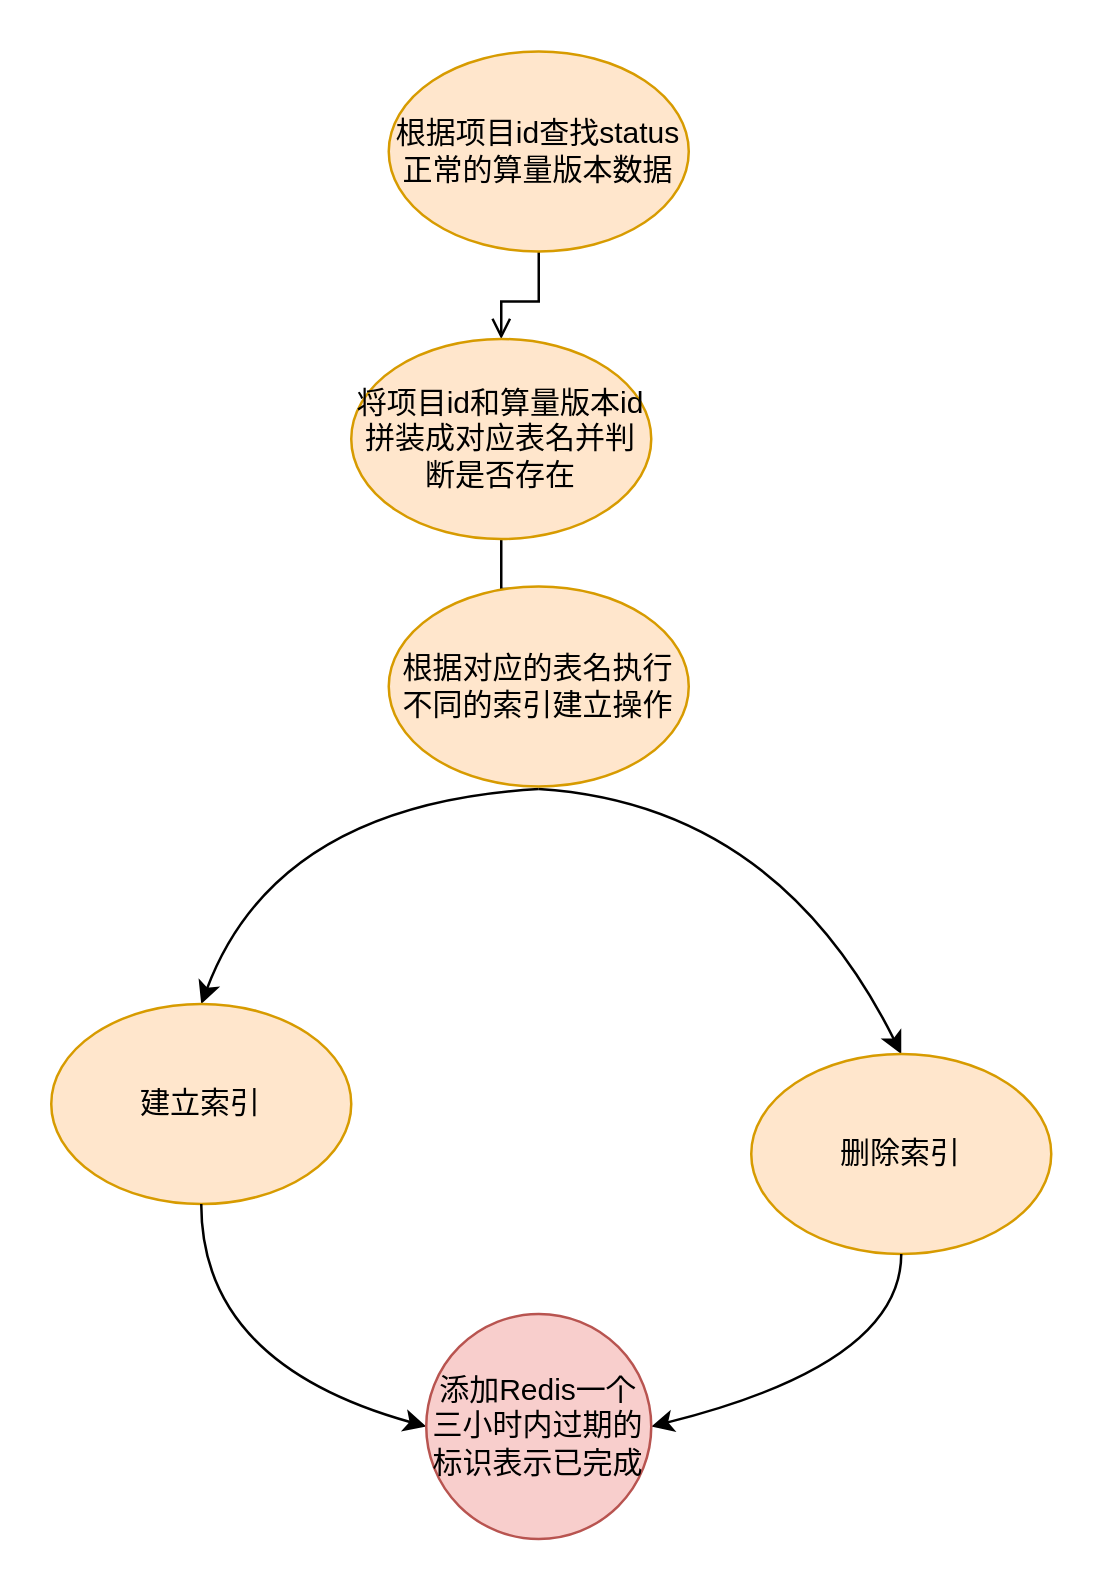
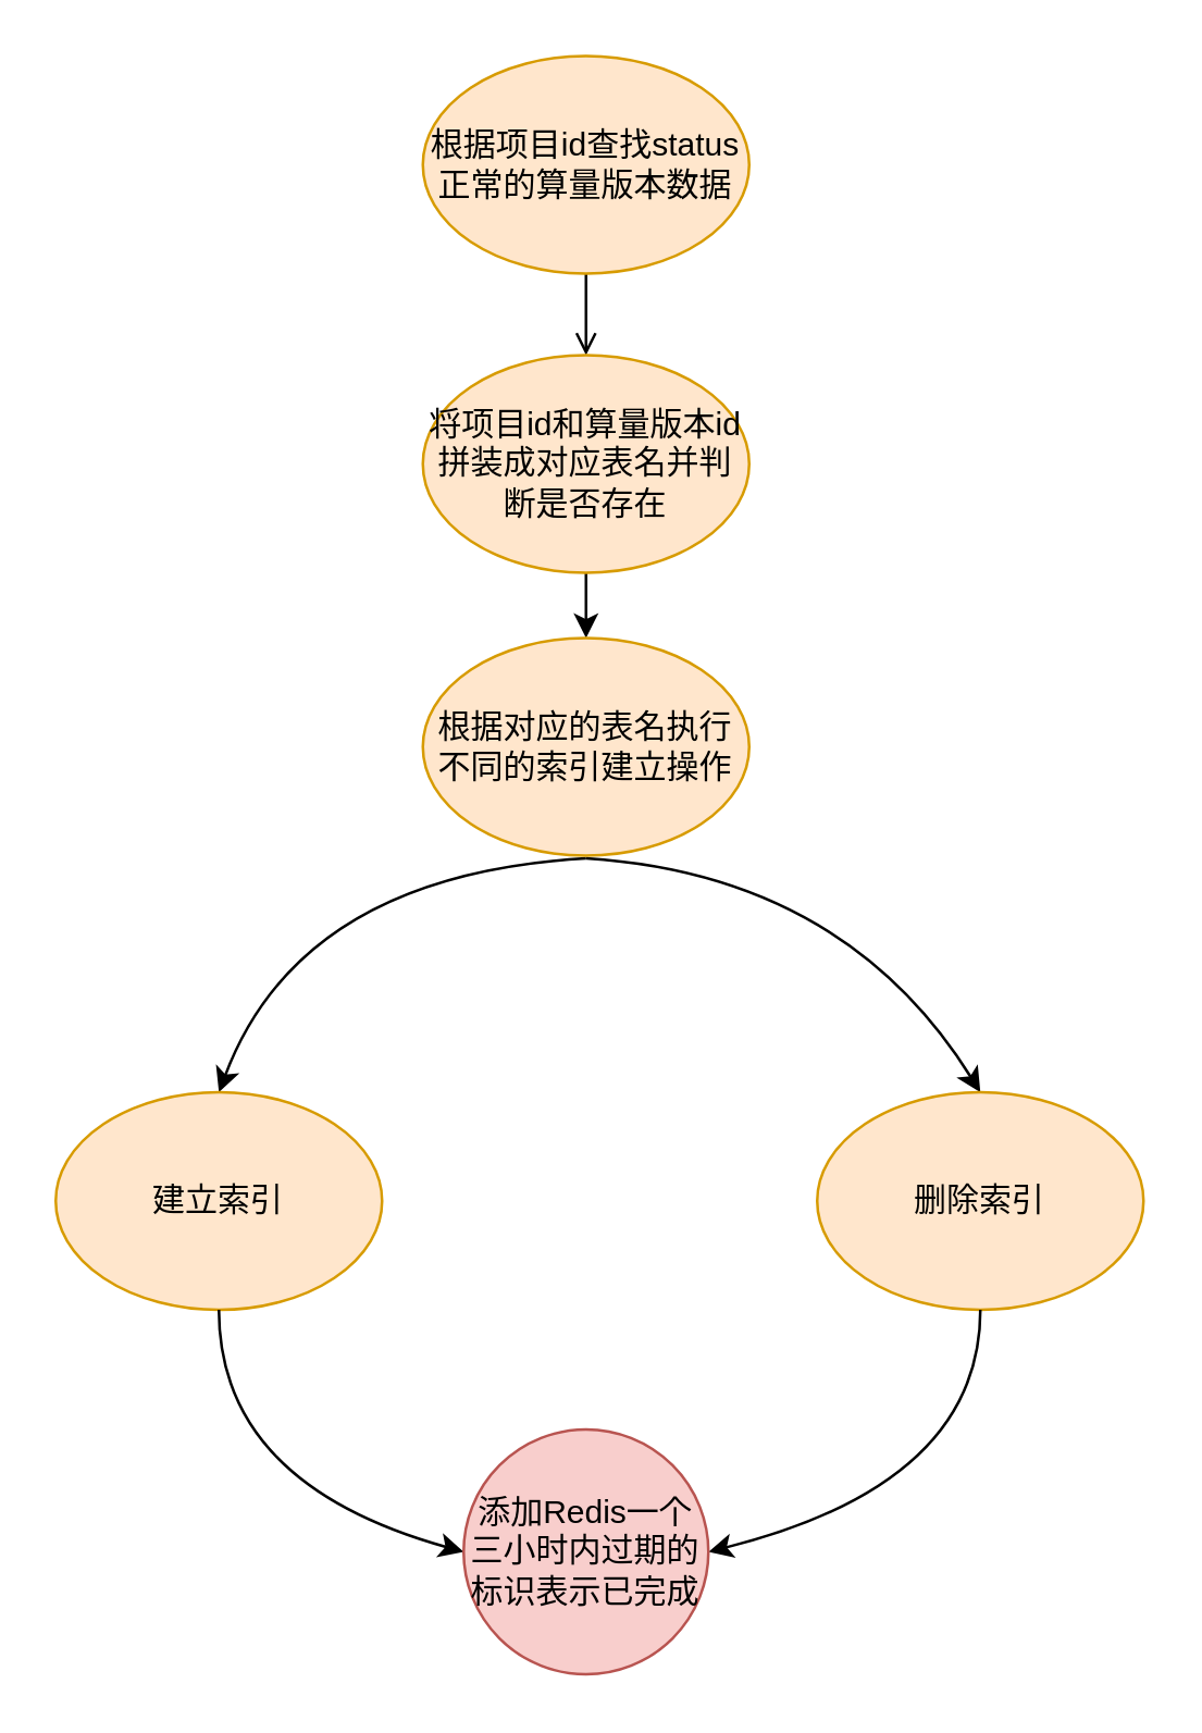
- <mxCell id="12" value="将项目id和算量版本id拼装成对应表名并判断是否存在" style="ellipse;whiteSpace=wrap;html=1;fillColor=#ffe6cc;strokeColor=#d79b00;" vertex="1" parent="1"><mxGeometry x="140" y="135" width="120" height="80" as="geometry" /></mxCell>
+ <mxCell id="12" value="将项目id和算量版本id拼装成对应表名并判断是否存在" style="ellipse;whiteSpace=wrap;html=1;fillColor=#ffe6cc;strokeColor=#d79b00;" vertex="1" parent="1"><mxGeometry x="155" y="130" width="120" height="80" as="geometry" /></mxCell>
- <mxCell id="5" value="删除索引" style="ellipse;whiteSpace=wrap;html=1;fillColor=#ffe6cc;strokeColor=#d79b00;" vertex="1" parent="1"><mxGeometry x="300" y="421" width="120" height="80" as="geometry" /></mxCell>
+ <mxCell id="5" value="删除索引" style="ellipse;whiteSpace=wrap;html=1;fillColor=#ffe6cc;strokeColor=#d79b00;" vertex="1" parent="1"><mxGeometry x="300" y="401" width="120" height="80" as="geometry" /></mxCell>
